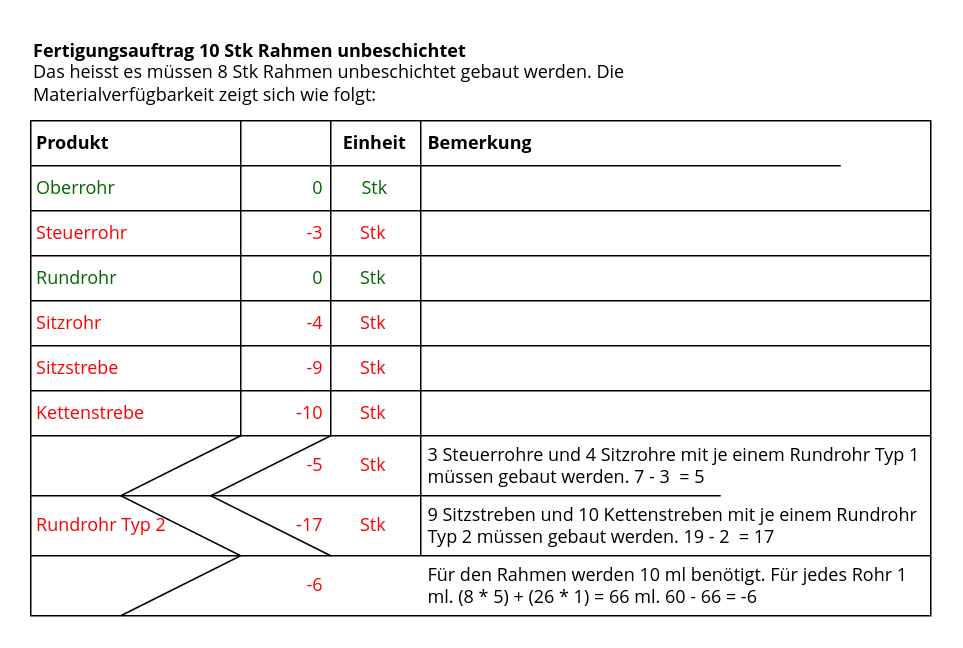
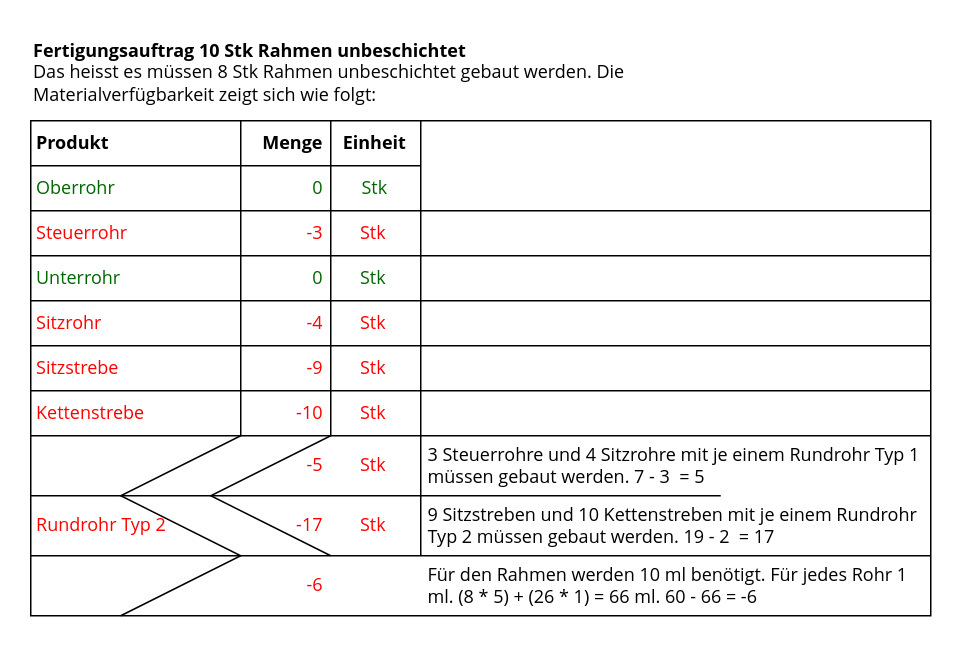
+ <mxCell id="6" value="&lt;b&gt;Menge&lt;/b&gt;" style="shape=partialRectangle;html=1;whiteSpace=wrap;connectable=0;fillColor=none;top=0;left=0;bottom=0;right=0;overflow=hidden;fontFamily=Open Sans;spacingLeft=2;align=right;spacingRight=3;" vertex="1" parent="4"><mxGeometry x="140" width="60" height="30" as="geometry" /></mxCell>
- <mxCell id="8" value="Bemerkung" style="shape=partialRectangle;html=1;whiteSpace=wrap;connectable=0;fillColor=none;top=0;left=0;bottom=0;right=0;overflow=hidden;fontFamily=Open Sans;spacingLeft=3;align=left;fontStyle=1" vertex="1" parent="4"><mxGeometry x="260" width="340" height="30" as="geometry" /></mxCell>
- <mxCell id="20" value="&lt;meta charset=&quot;utf-8&quot;&gt;Rundrohr" style="shape=partialRectangle;html=1;whiteSpace=wrap;connectable=0;fillColor=none;top=0;left=0;bottom=0;right=0;overflow=hidden;align=left;fontFamily=Open Sans;spacingLeft=2;fontColor=#006600;" vertex="1" parent="19"><mxGeometry width="140" height="30" as="geometry" /></mxCell>
+ <mxCell id="20" value="&lt;meta charset=&quot;utf-8&quot;&gt;Unterrohr" style="shape=partialRectangle;html=1;whiteSpace=wrap;connectable=0;fillColor=none;top=0;left=0;bottom=0;right=0;overflow=hidden;align=left;fontFamily=Open Sans;spacingLeft=2;fontColor=#006600;" vertex="1" parent="19"><mxGeometry width="140" height="30" as="geometry" /></mxCell>
